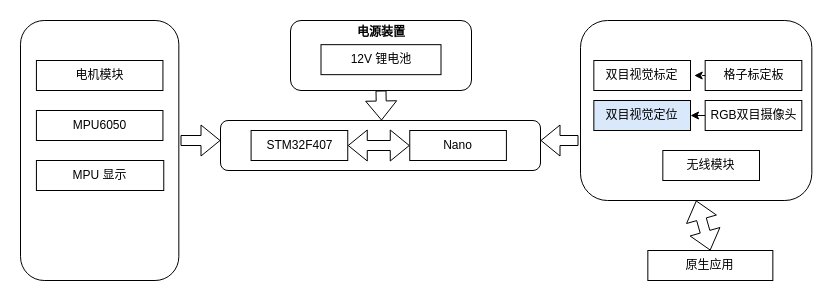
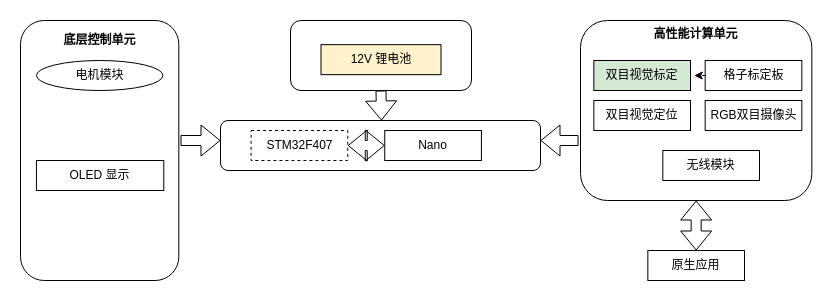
- <mxCell id="21" value="&lt;b&gt;&lt;font face=&quot;Comic Sans MS&quot;&gt;电源装置&lt;/font&gt;&lt;/b&gt;" style="text;html=1;strokeColor=none;fillColor=none;align=center;verticalAlign=middle;whiteSpace=wrap;rounded=0;" vertex="1" parent="1"><mxGeometry x="316.5" y="20" width="128" height="24.16" as="geometry" /></mxCell>
+ <mxCell id="20" value="&lt;b&gt;&lt;font face=&quot;Comic Sans MS&quot;&gt;高性能计算单元&lt;/font&gt;&lt;/b&gt;" style="text;html=1;strokeColor=none;fillColor=none;align=center;verticalAlign=middle;whiteSpace=wrap;rounded=0;" vertex="1" parent="1"><mxGeometry x="608.31" y="24.16" width="174.71" height="20" as="geometry" /></mxCell>
+ <mxCell id="19" value="&lt;font face=&quot;Comic Sans MS&quot;&gt;&lt;span style=&quot;white-space: pre;&quot;&gt;&lt;b&gt;底层控制单元&lt;/b&gt;&lt;/span&gt;&lt;/font&gt;" style="text;html=1;strokeColor=none;fillColor=none;align=center;verticalAlign=middle;whiteSpace=wrap;rounded=0;" vertex="1" parent="1"><mxGeometry x="23.84" y="30" width="150.67" height="20" as="geometry" /></mxCell>
- <mxCell id="16" value="12V 锂电池" style="rounded=0;whiteSpace=wrap;html=1;" vertex="1" parent="1"><mxGeometry x="320.5" y="44.16" width="120" height="30" as="geometry" /></mxCell>
+ <mxCell id="16" value="12V 锂电池" style="rounded=0;whiteSpace=wrap;html=1;fillColor=#fff2cc;" vertex="1" parent="1"><mxGeometry x="320.5" y="44.16" width="120" height="30" as="geometry" /></mxCell>
- <mxCell id="6" value="电机模块" style="rounded=0;whiteSpace=wrap;html=1;" vertex="1" parent="1"><mxGeometry x="35.92" y="60" width="126.51" height="30" as="geometry" /></mxCell>
+ <mxCell id="6" value="电机模块" style="ellipse;whiteSpace=wrap;html=1;" vertex="1" parent="1"><mxGeometry x="35.92" y="60" width="126.51" height="30" as="geometry" /></mxCell>
- <mxCell id="26" value="双目视觉标定" style="rounded=0;whiteSpace=wrap;html=1;" vertex="1" parent="1"><mxGeometry x="593.34" y="60" width="96.66" height="30" as="geometry" /></mxCell>
+ <mxCell id="26" value="双目视觉标定" style="rounded=0;whiteSpace=wrap;html=1;fillColor=#d5e8d4;" vertex="1" parent="1"><mxGeometry x="593.34" y="60" width="96.66" height="30" as="geometry" /></mxCell>
- <mxCell id="11" value="双目视觉定位" style="rounded=0;whiteSpace=wrap;html=1;fillColor=#dae8fc;" vertex="1" parent="1"><mxGeometry x="593.34" y="100" width="96.66" height="30" as="geometry" /></mxCell>
+ <mxCell id="11" value="双目视觉定位" style="rounded=0;whiteSpace=wrap;html=1;" vertex="1" parent="1"><mxGeometry x="593.34" y="100" width="96.66" height="30" as="geometry" /></mxCell>
- <mxCell id="12" style="edgeStyle=orthogonalEdgeStyle;rounded=0;orthogonalLoop=1;jettySize=auto;html=1;exitX=0;exitY=0.5;exitDx=0;exitDy=0;entryX=1;entryY=0.5;entryDx=0;entryDy=0;" edge="1" parent="1" source="13" target="11"><mxGeometry relative="1" as="geometry" /></mxCell>
- <mxCell id="8" value="MPU6050" style="rounded=0;whiteSpace=wrap;html=1;" vertex="1" parent="1"><mxGeometry x="35.92" y="110" width="126.51" height="30" as="geometry" /></mxCell>
- <mxCell id="14" value="STM32F407" style="rounded=0;whiteSpace=wrap;html=1;" vertex="1" parent="1"><mxGeometry x="250.59" y="130" width="96.66" height="30" as="geometry" /></mxCell>
+ <mxCell id="14" value="STM32F407" style="rounded=0;whiteSpace=wrap;html=1;dashed=1;" vertex="1" parent="1"><mxGeometry x="250.59" y="130" width="96.66" height="30" as="geometry" /></mxCell>
- <mxCell id="10" value="Nano" style="rounded=0;whiteSpace=wrap;html=1;" vertex="1" parent="1"><mxGeometry x="409.25" y="130" width="96.66" height="30" as="geometry" /></mxCell>
+ <mxCell id="10" value="Nano" style="rounded=0;whiteSpace=wrap;html=1;" vertex="1" parent="1"><mxGeometry x="384.25" y="130" width="96.66" height="30" as="geometry" /></mxCell>
- <mxCell id="7" value="MPU 显示" style="rounded=0;whiteSpace=wrap;html=1;" vertex="1" parent="1"><mxGeometry x="35.92" y="160" width="127.34" height="30" as="geometry" /></mxCell>
+ <mxCell id="7" value="OLED 显示" style="rounded=0;whiteSpace=wrap;html=1;" vertex="1" parent="1"><mxGeometry x="35.92" y="160" width="127.34" height="30" as="geometry" /></mxCell>
- <mxCell id="9" value="原生应用" style="rounded=0;whiteSpace=wrap;html=1;" vertex="1" parent="1"><mxGeometry x="647.34" y="250" width="125" height="30" as="geometry" /></mxCell>
+ <mxCell id="9" value="原生应用" style="rounded=0;whiteSpace=wrap;html=1;" vertex="1" parent="1"><mxGeometry x="647.34" y="250" width="96.66" height="30" as="geometry" /></mxCell>
